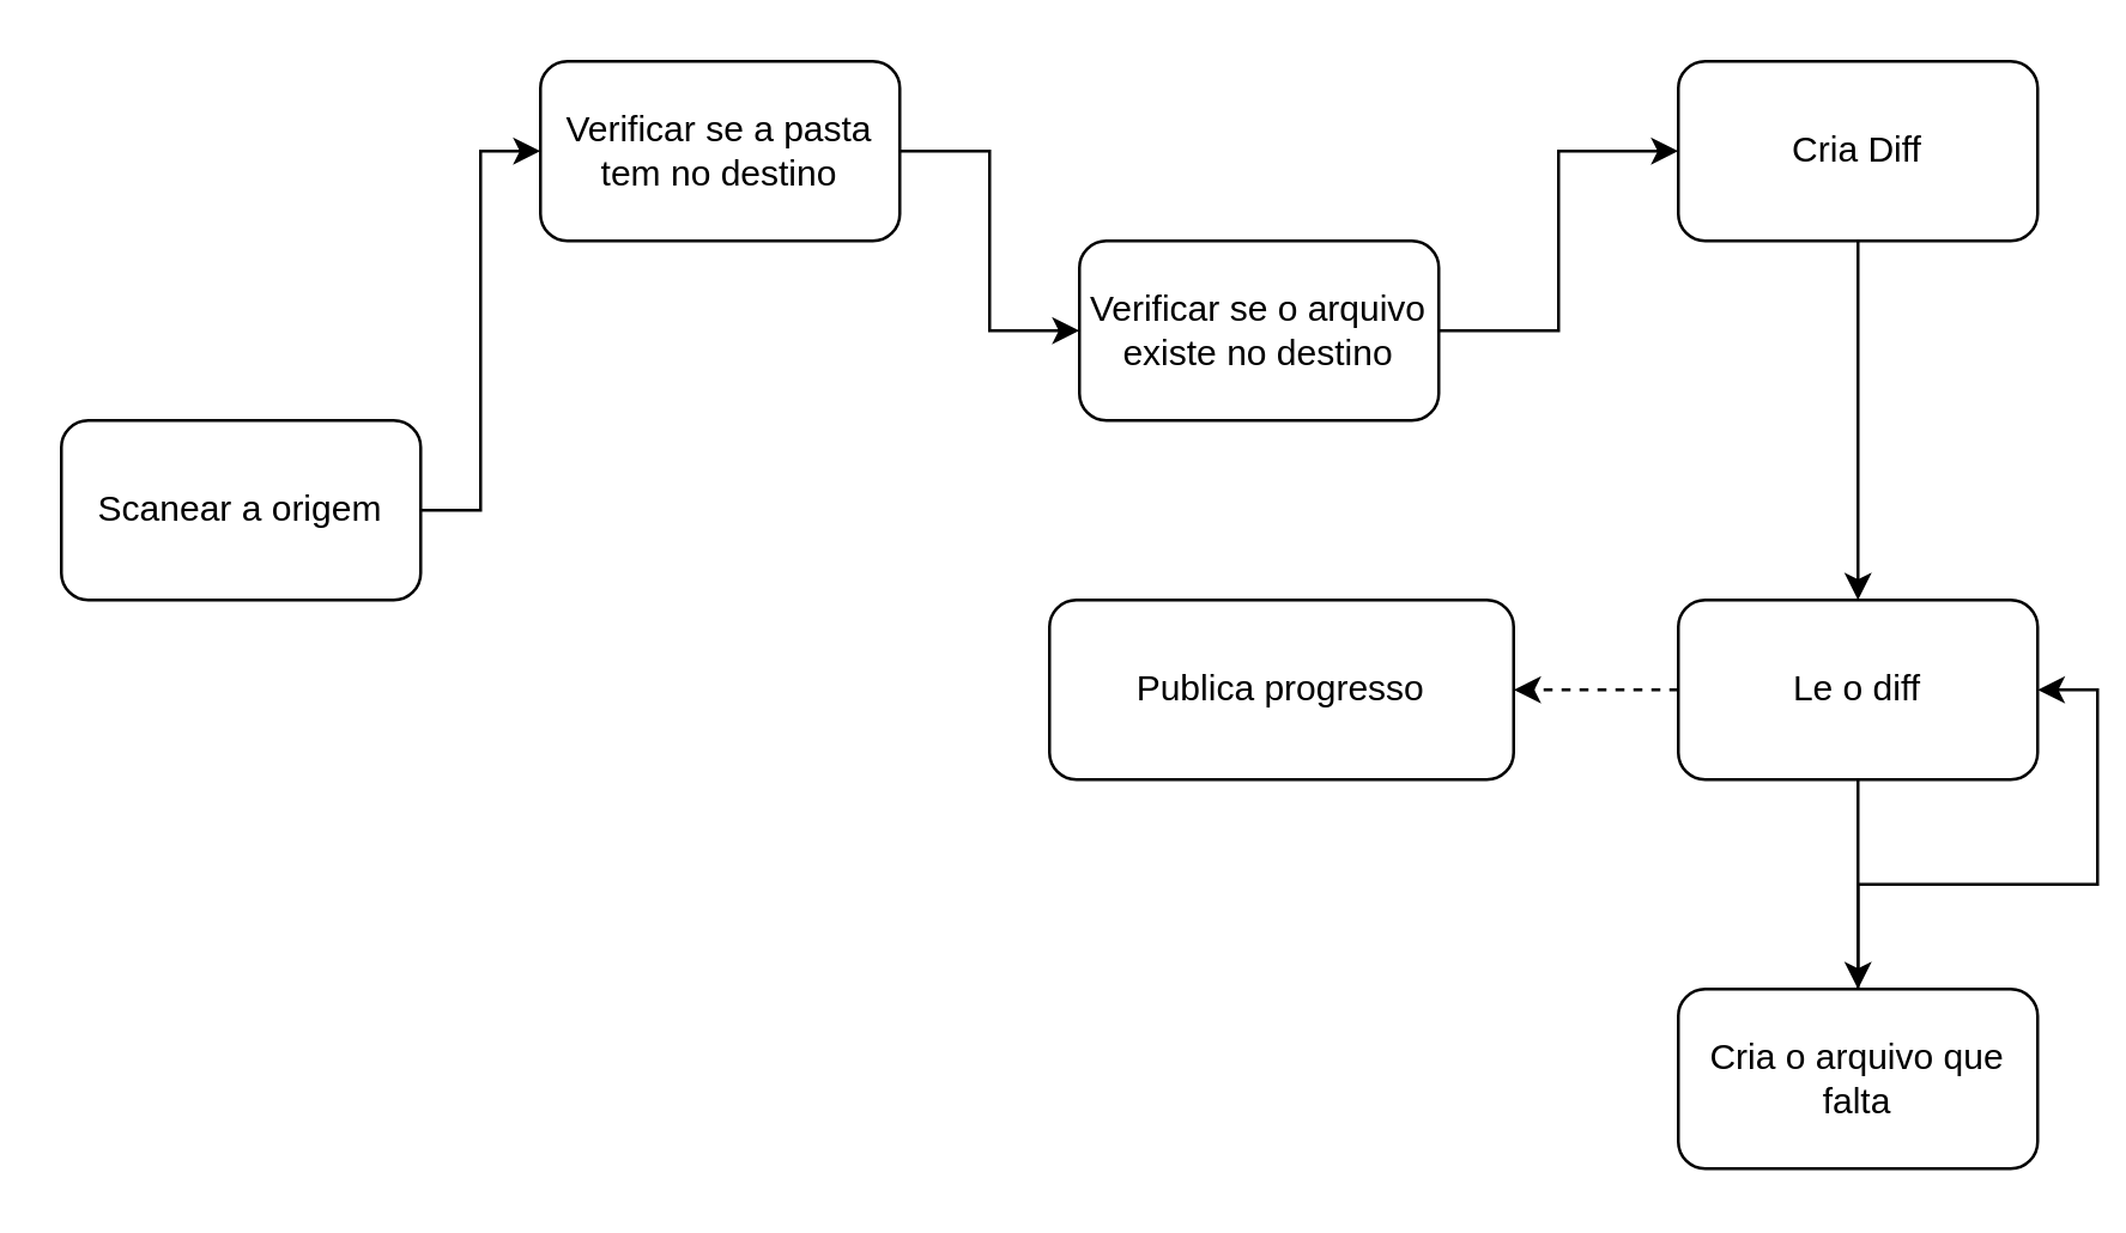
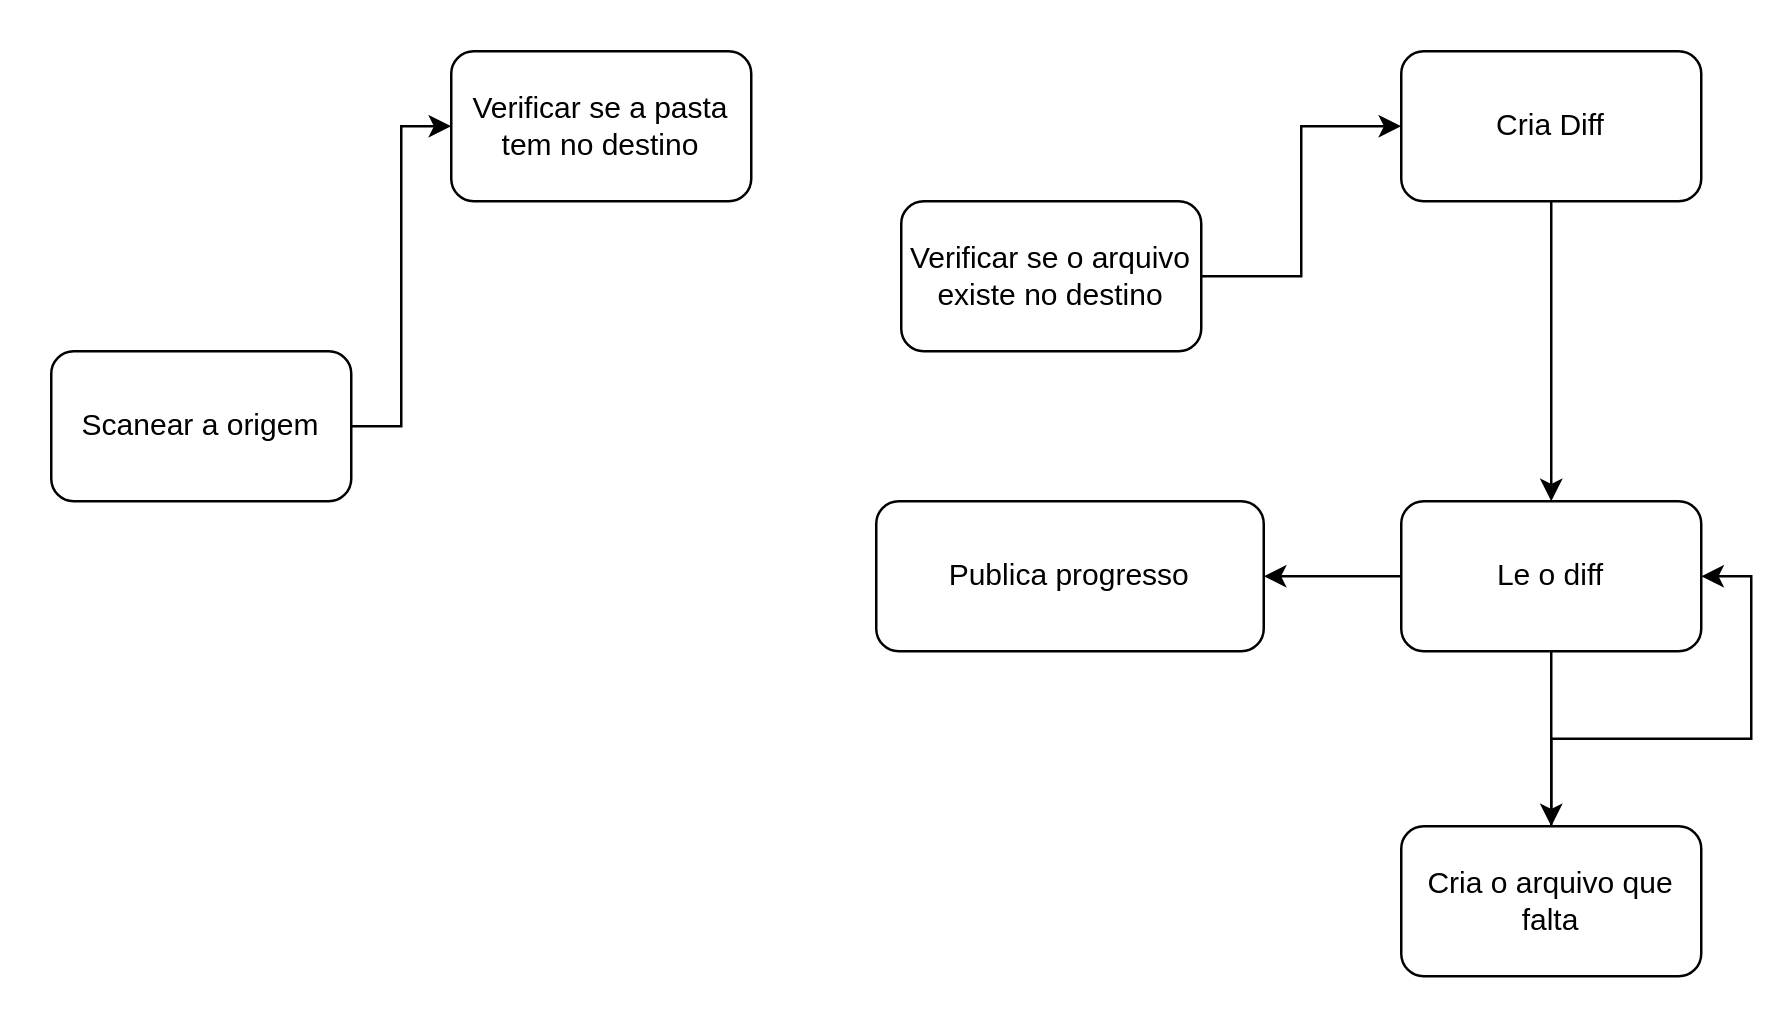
- <mxCell id="4" style="edgeStyle=orthogonalEdgeStyle;rounded=0;orthogonalLoop=1;jettySize=auto;html=1;" edge="1" parent="1" source="5" target="7"><mxGeometry relative="1" as="geometry" /></mxCell>
- <mxCell id="11" value="" style="edgeStyle=orthogonalEdgeStyle;rounded=0;orthogonalLoop=1;jettySize=auto;html=1;dashed=1;" edge="1" parent="1" source="12" target="15"><mxGeometry relative="1" as="geometry" /></mxCell>
+ <mxCell id="11" value="" style="edgeStyle=orthogonalEdgeStyle;rounded=0;orthogonalLoop=1;jettySize=auto;html=1;" edge="1" parent="1" source="12" target="15"><mxGeometry relative="1" as="geometry" /></mxCell>
